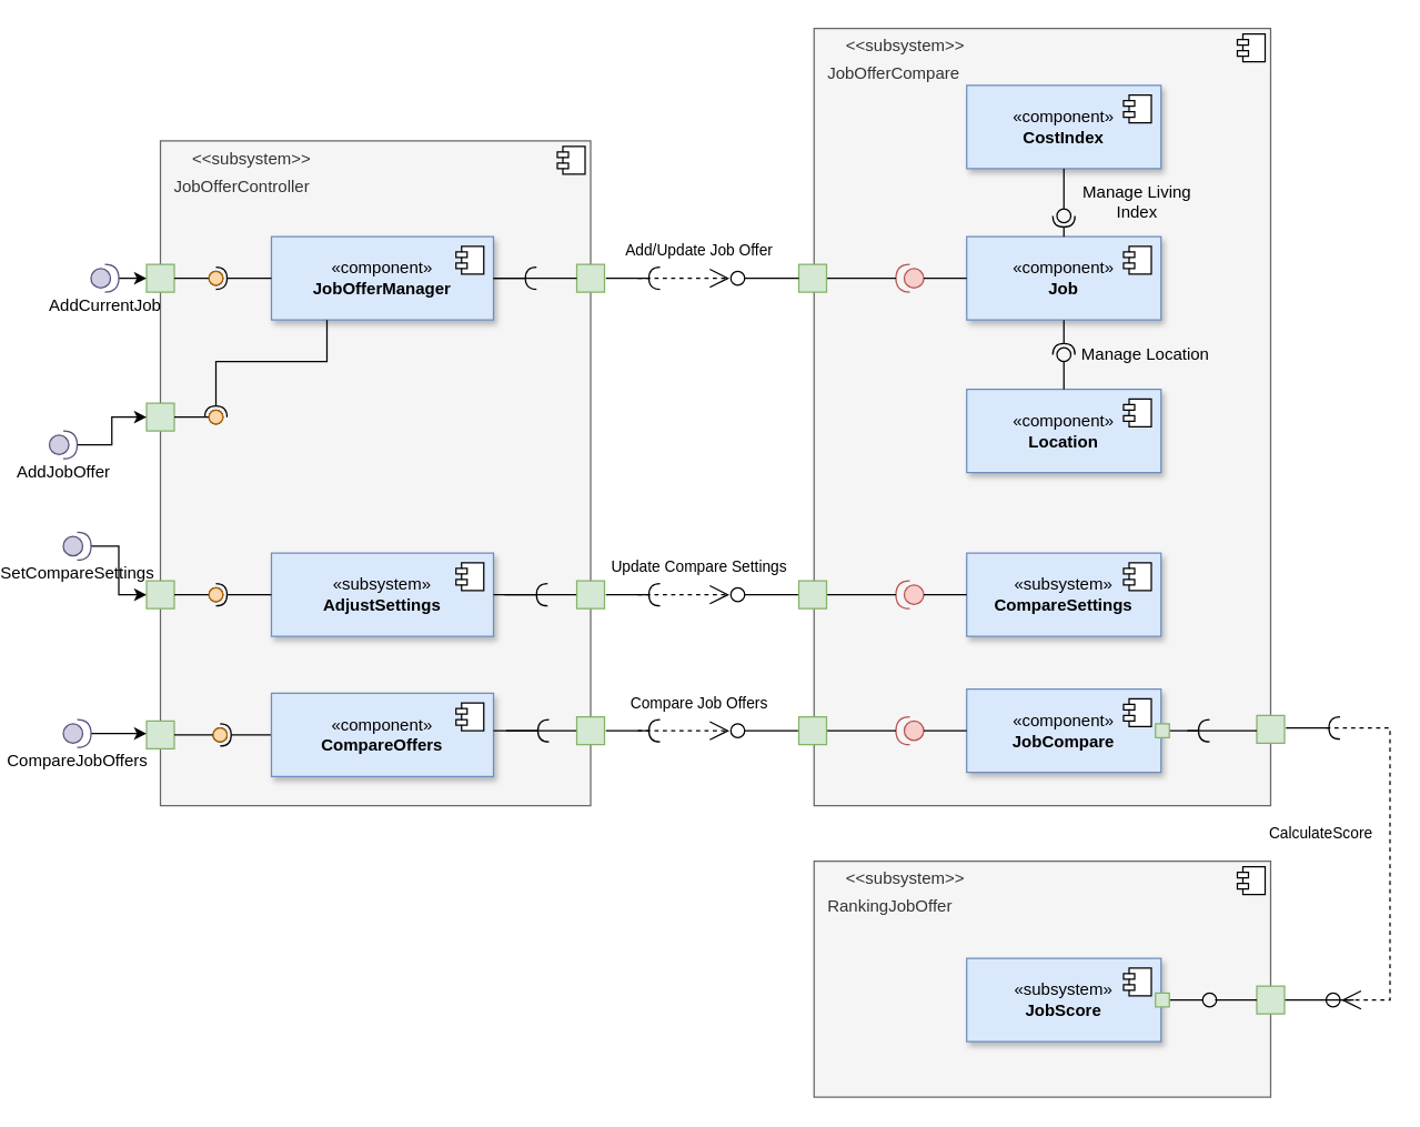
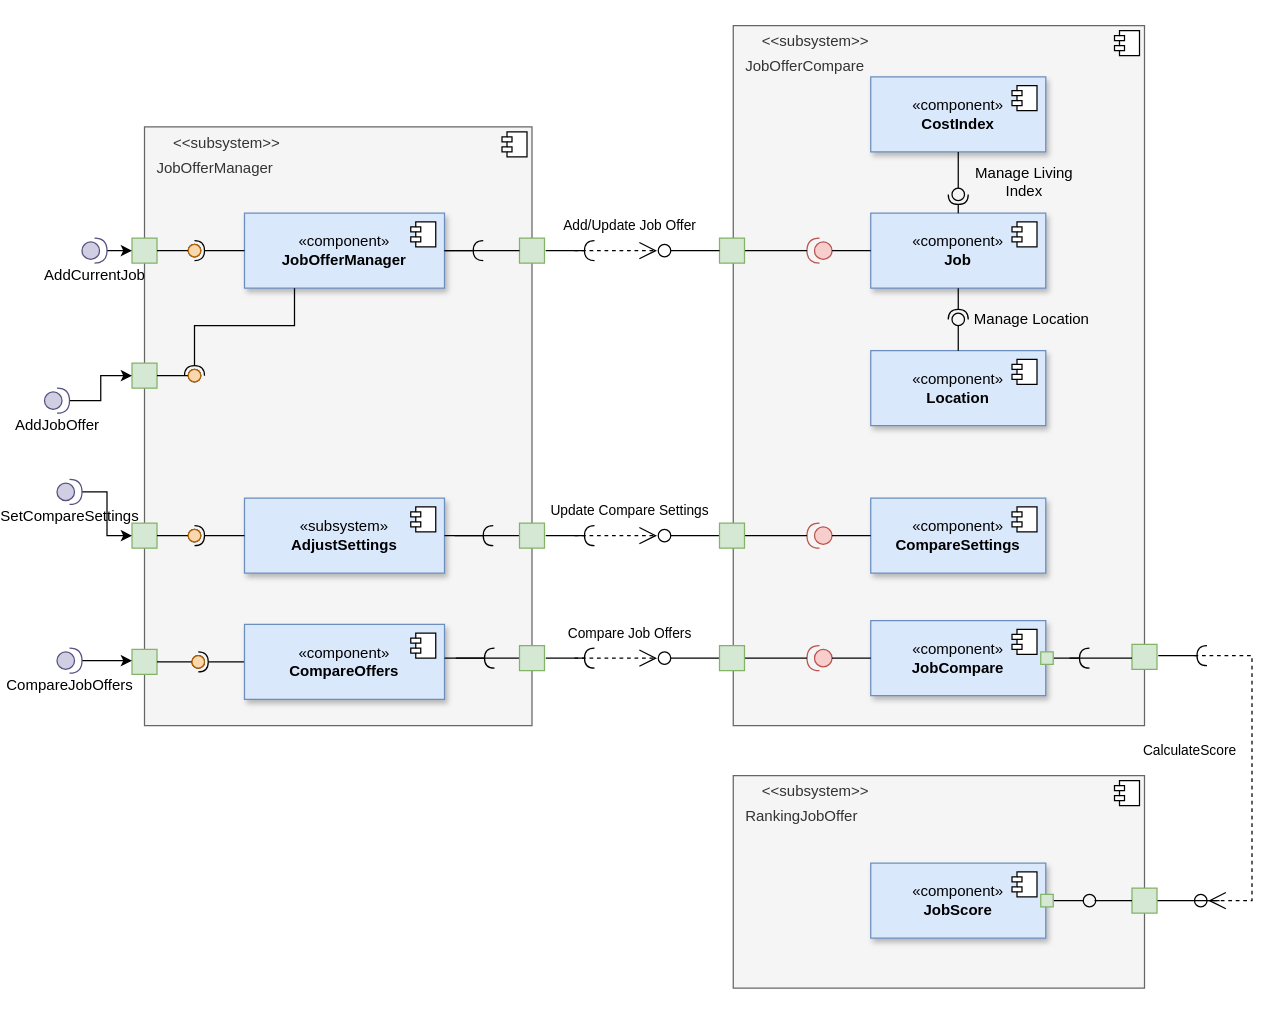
- <mxCell id="15" value="&lt;p style=&quot;margin: 6px 0px 0px;&quot;&gt;&amp;nbsp; &amp;nbsp; &amp;nbsp; &amp;nbsp;&amp;lt;&amp;lt;subsystem&amp;gt;&amp;gt;&lt;/p&gt;&lt;p style=&quot;margin: 6px 0px 0px;&quot;&gt;&amp;nbsp; &amp;nbsp;JobOfferController&lt;/p&gt;" style="align=left;overflow=fill;html=1;dropTarget=0;whiteSpace=wrap;fillColor=#f5f5f5;fontColor=#333333;strokeColor=#666666;" vertex="1" parent="1"><mxGeometry x="100" y="101" width="310" height="479" as="geometry" /></mxCell>
+ <mxCell id="15" value="&lt;p style=&quot;margin: 6px 0px 0px;&quot;&gt;&amp;nbsp; &amp;nbsp; &amp;nbsp; &amp;nbsp;&amp;lt;&amp;lt;subsystem&amp;gt;&amp;gt;&lt;/p&gt;&lt;p style=&quot;margin: 6px 0px 0px;&quot;&gt;&amp;nbsp; &amp;nbsp;JobOfferManager&lt;/p&gt;" style="align=left;overflow=fill;html=1;dropTarget=0;whiteSpace=wrap;fillColor=#f5f5f5;fontColor=#333333;strokeColor=#666666;" vertex="1" parent="1"><mxGeometry x="100" y="101" width="310" height="479" as="geometry" /></mxCell>
- <mxCell id="9" value="«subsystem»&lt;br&gt;&lt;b&gt;CompareSettings&lt;/b&gt;" style="html=1;dropTarget=0;whiteSpace=wrap;shadow=1;fillColor=#dae8fc;strokeColor=#6c8ebf;" vertex="1" parent="1"><mxGeometry x="681" y="398" width="140" height="60" as="geometry" /></mxCell>
+ <mxCell id="9" value="«component»&lt;br&gt;&lt;b&gt;CompareSettings&lt;/b&gt;" style="html=1;dropTarget=0;whiteSpace=wrap;shadow=1;fillColor=#dae8fc;strokeColor=#6c8ebf;" vertex="1" parent="1"><mxGeometry x="681" y="398" width="140" height="60" as="geometry" /></mxCell>
- <mxCell id="90" value="«subsystem»&lt;br&gt;&lt;b&gt;JobScore&lt;/b&gt;" style="html=1;dropTarget=0;whiteSpace=wrap;shadow=1;fillColor=#dae8fc;strokeColor=#6c8ebf;" vertex="1" parent="1"><mxGeometry x="681" y="690" width="140" height="60" as="geometry" /></mxCell>
+ <mxCell id="90" value="«component»&lt;br&gt;&lt;b&gt;JobScore&lt;/b&gt;" style="html=1;dropTarget=0;whiteSpace=wrap;shadow=1;fillColor=#dae8fc;strokeColor=#6c8ebf;" vertex="1" parent="1"><mxGeometry x="681" y="690" width="140" height="60" as="geometry" /></mxCell>
